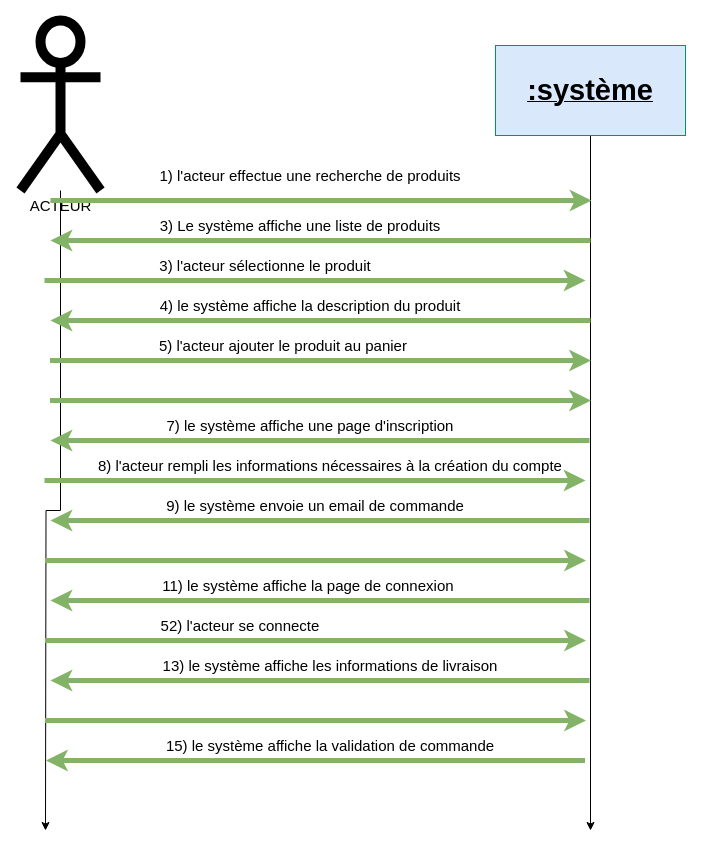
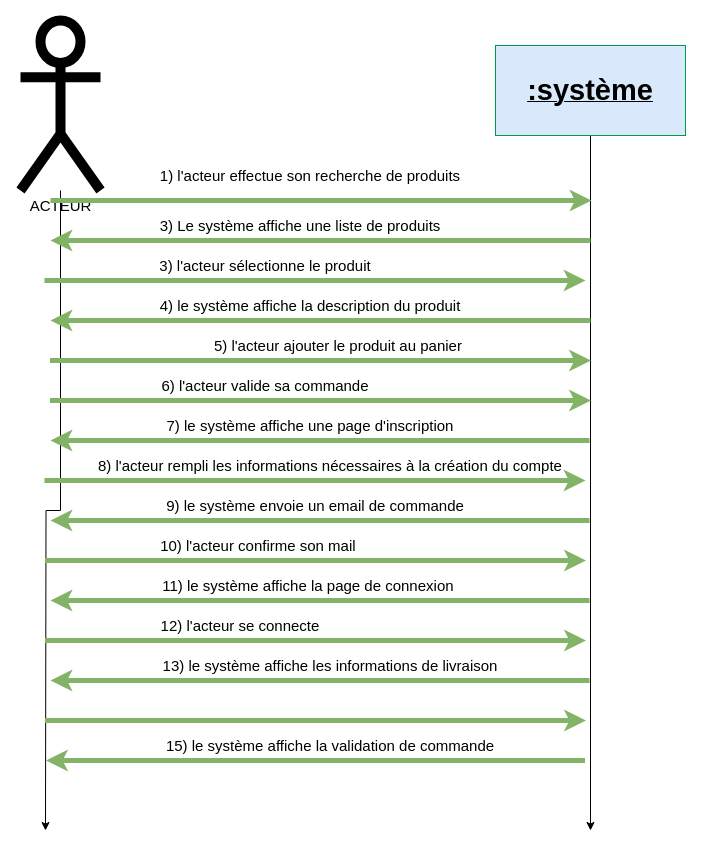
- <mxCell id="7" value="&lt;font style=&quot;font-size: 15px&quot;&gt;1) l'acteur effectue une recherche de produits&lt;/font&gt;" style="text;html=1;strokeColor=none;fillColor=none;align=center;verticalAlign=middle;whiteSpace=wrap;rounded=0;" vertex="1" parent="1"><mxGeometry x="140" y="160" width="340" height="30" as="geometry" /></mxCell>
+ <mxCell id="7" value="&lt;font style=&quot;font-size: 15px&quot;&gt;1) l'acteur effectue son recherche de produits&lt;/font&gt;" style="text;html=1;strokeColor=none;fillColor=none;align=center;verticalAlign=middle;whiteSpace=wrap;rounded=0;" vertex="1" parent="1"><mxGeometry x="140" y="160" width="340" height="30" as="geometry" /></mxCell>
- <mxCell id="15" value="5) l'acteur ajouter le produit au panier&amp;nbsp;" style="text;html=1;strokeColor=none;fillColor=none;align=center;verticalAlign=middle;whiteSpace=wrap;rounded=0;fontSize=15;" vertex="1" parent="1"><mxGeometry x="120" y="330" width="330" height="30" as="geometry" /></mxCell>
+ <mxCell id="15" value="5) l'acteur ajouter le produit au panier&amp;nbsp;" style="text;html=1;strokeColor=none;fillColor=none;align=center;verticalAlign=middle;whiteSpace=wrap;rounded=0;fontSize=15;" vertex="1" parent="1"><mxGeometry x="175" y="330" width="330" height="30" as="geometry" /></mxCell>
+ <mxCell id="17" value="6) l'acteur valide sa commande" style="text;html=1;strokeColor=none;fillColor=none;align=center;verticalAlign=middle;whiteSpace=wrap;rounded=0;fontSize=15;" vertex="1" parent="1"><mxGeometry x="110" y="370" width="310" height="30" as="geometry" /></mxCell>
+ <mxCell id="25" value="10) l'acteur confirme son mail&amp;nbsp;" style="text;html=1;strokeColor=none;fillColor=none;align=center;verticalAlign=middle;whiteSpace=wrap;rounded=0;fontSize=15;" vertex="1" parent="1"><mxGeometry x="70" y="530" width="380" height="30" as="geometry" /></mxCell>
- <mxCell id="29" value="52) l'acteur se connecte" style="text;html=1;strokeColor=none;fillColor=none;align=center;verticalAlign=middle;whiteSpace=wrap;rounded=0;fontSize=15;" vertex="1" parent="1"><mxGeometry x="80" y="610" width="320" height="30" as="geometry" /></mxCell>
+ <mxCell id="29" value="12) l'acteur se connecte" style="text;html=1;strokeColor=none;fillColor=none;align=center;verticalAlign=middle;whiteSpace=wrap;rounded=0;fontSize=15;" vertex="1" parent="1"><mxGeometry x="80" y="610" width="320" height="30" as="geometry" /></mxCell>
